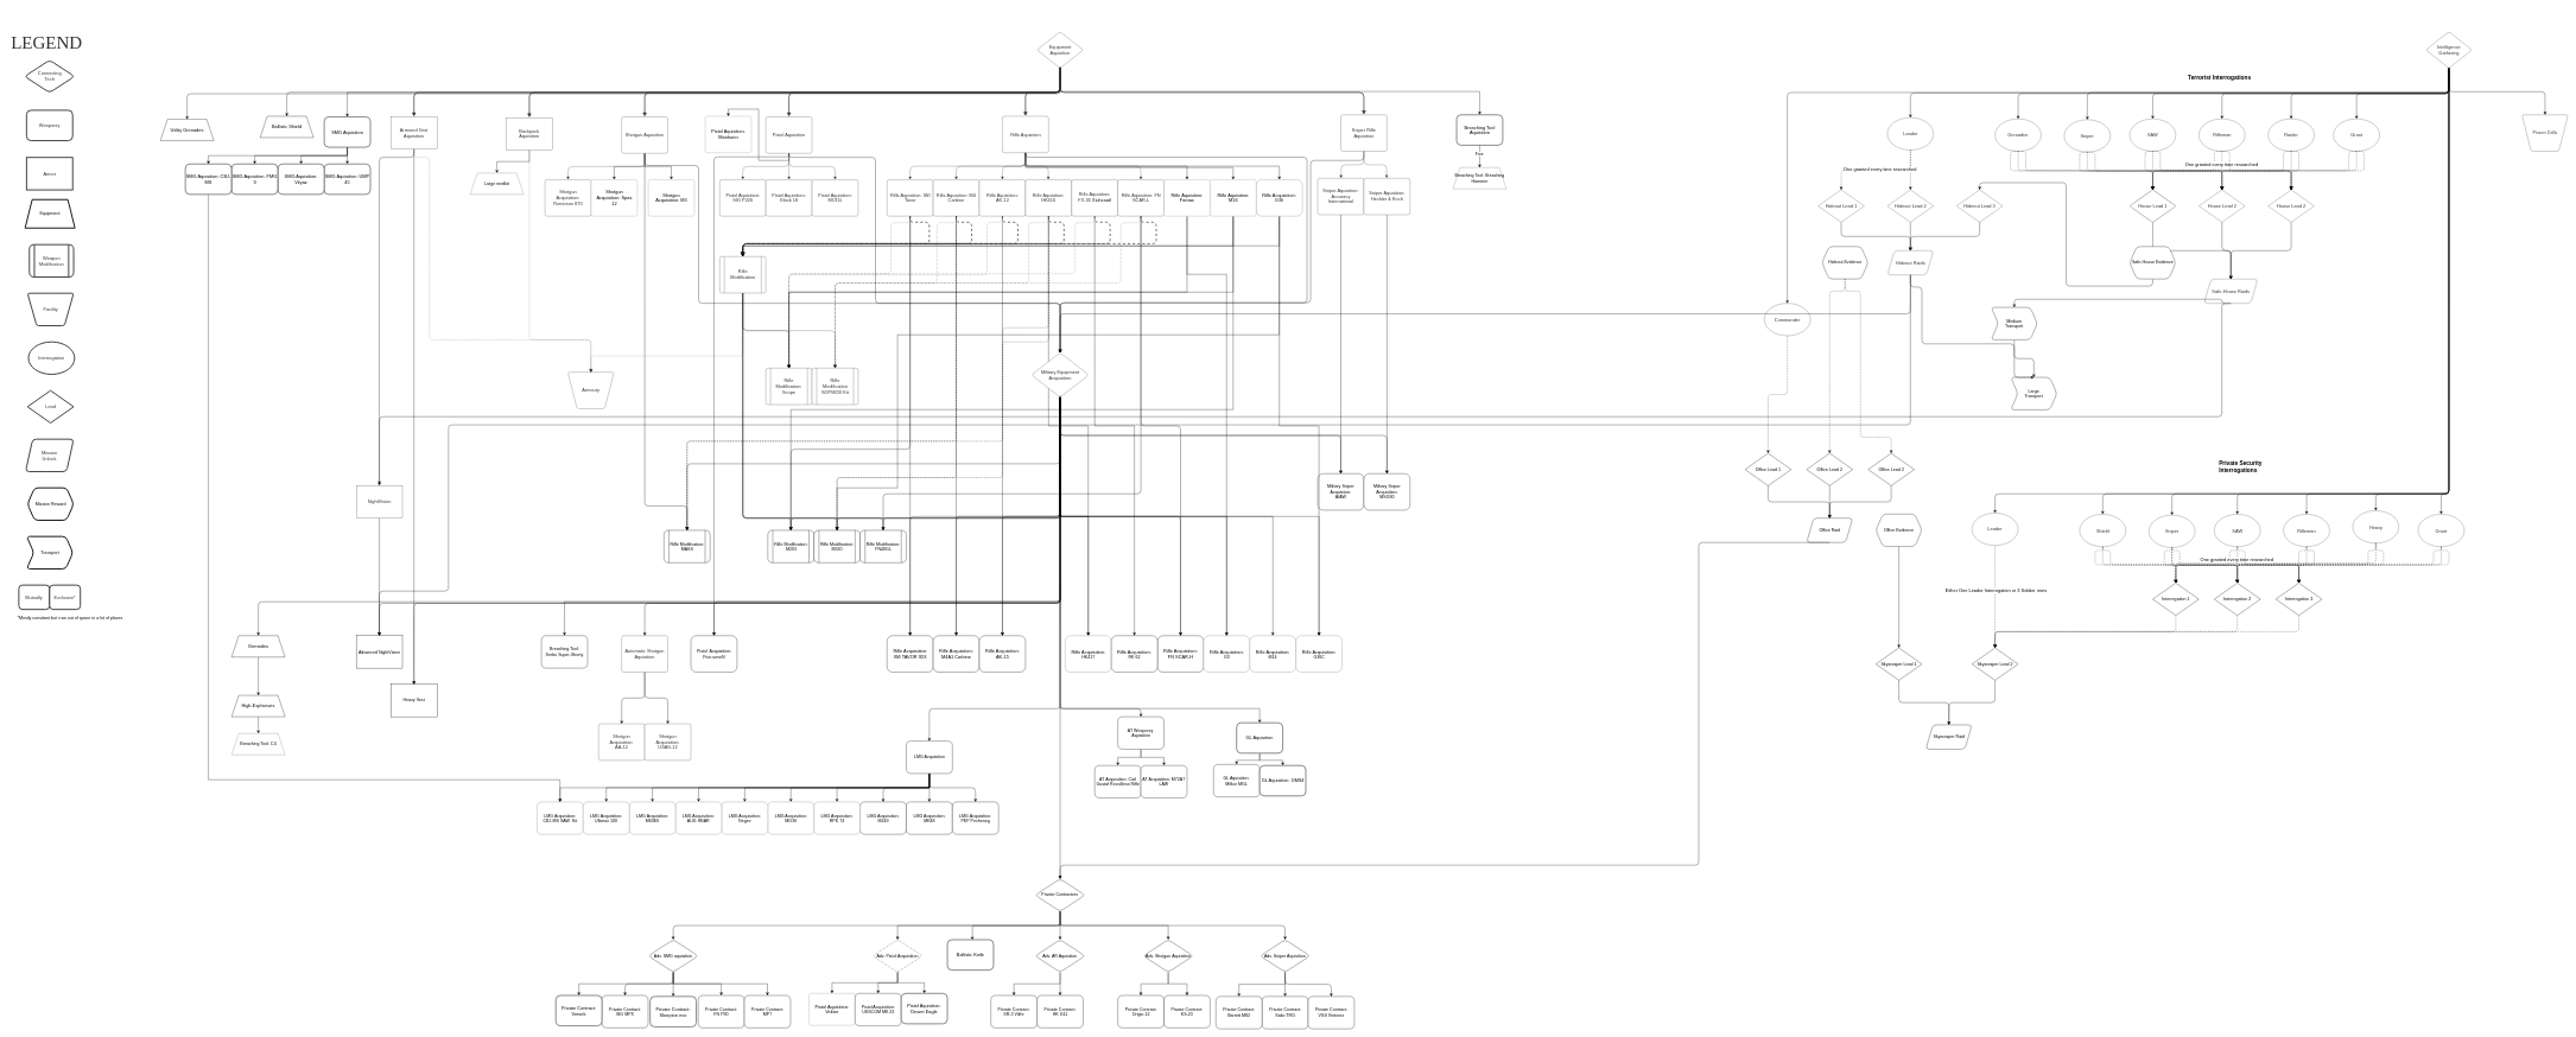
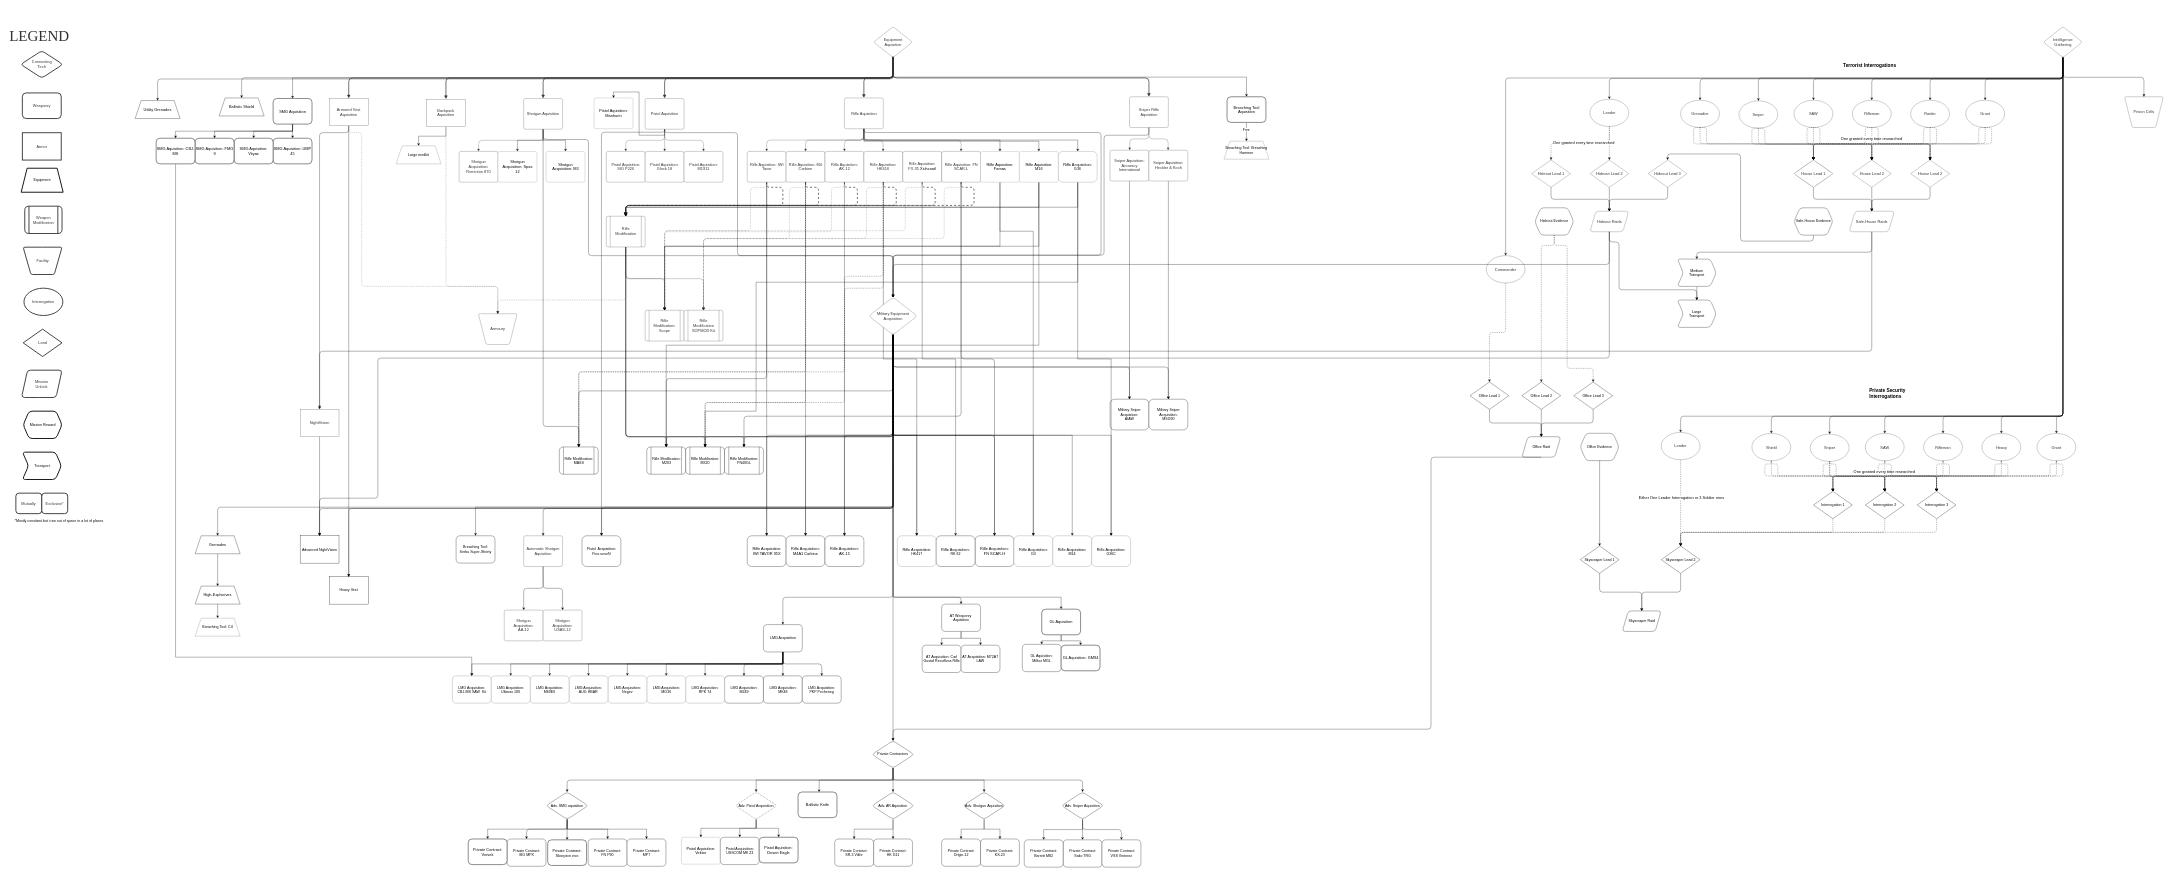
- <mxCell id="313" value="Safe-House Raids" style="shape=parallelogram;perimeter=parallelogramPerimeter;whiteSpace=wrap;html=1;fixedSize=1;rounded=1;strokeColor=#333333;strokeWidth=0.8;fontSize=13;fontColor=#333333;" vertex="1" parent="1"><mxGeometry x="6188.7" y="783.333" width="151.211" height="68.333" as="geometry" /></mxCell>
+ <mxCell id="313" value="Safe-House Raids" style="shape=parallelogram;perimeter=parallelogramPerimeter;whiteSpace=wrap;html=1;fixedSize=1;rounded=1;strokeColor=#333333;strokeWidth=0.8;fontSize=13;fontColor=#333333;" vertex="1" parent="1"><mxGeometry x="6163.7" y="703.333" width="151.211" height="68.333" as="geometry" /></mxCell>
- <mxCell id="331" value="&lt;div&gt;Large&lt;/div&gt;&lt;div&gt;Transport&lt;br&gt;&lt;/div&gt;" style="shape=step;perimeter=stepPerimeter;whiteSpace=wrap;html=1;fixedSize=1;rounded=1;strokeWidth=1;" vertex="1" parent="1"><mxGeometry x="5646.257" y="1059.444" width="129.61" height="91.111" as="geometry" /></mxCell>
+ <mxCell id="331" value="&lt;div&gt;Large&lt;/div&gt;&lt;div&gt;Transport&lt;br&gt;&lt;/div&gt;" style="shape=step;perimeter=stepPerimeter;whiteSpace=wrap;html=1;fixedSize=1;rounded=1;strokeWidth=1;" vertex="1" parent="1"><mxGeometry x="5591.257" y="999.444" width="129.61" height="91.111" as="geometry" /></mxCell>
- <mxCell id="352" value="Heavy" style="ellipse;whiteSpace=wrap;html=1;rounded=1;strokeColor=#333333;strokeWidth=0.8;fontSize=13;fontColor=#333333;" vertex="1" parent="1"><mxGeometry x="6606.534" y="1434.181" width="129.61" height="91.111" as="geometry" /></mxCell>
+ <mxCell id="352" value="Heavy" style="ellipse;whiteSpace=wrap;html=1;rounded=1;strokeColor=#333333;strokeWidth=0.8;fontSize=13;fontColor=#333333;" vertex="1" parent="1"><mxGeometry x="6606.534" y="1444.181" width="129.61" height="91.111" as="geometry" /></mxCell>
